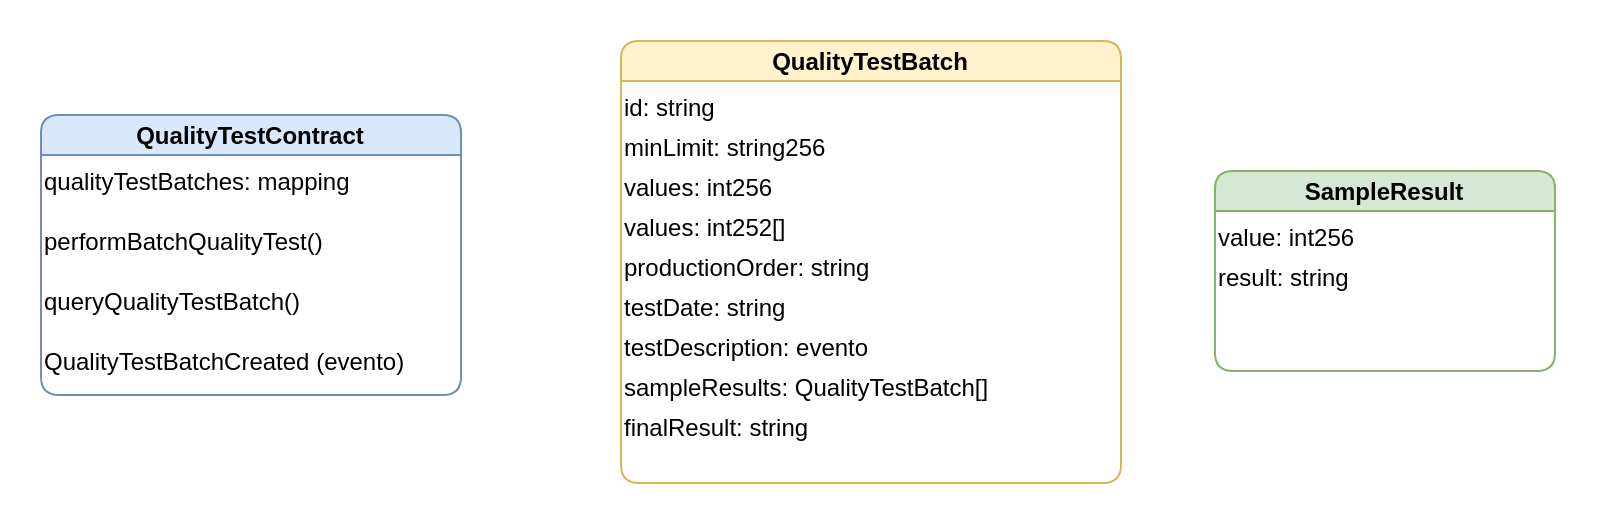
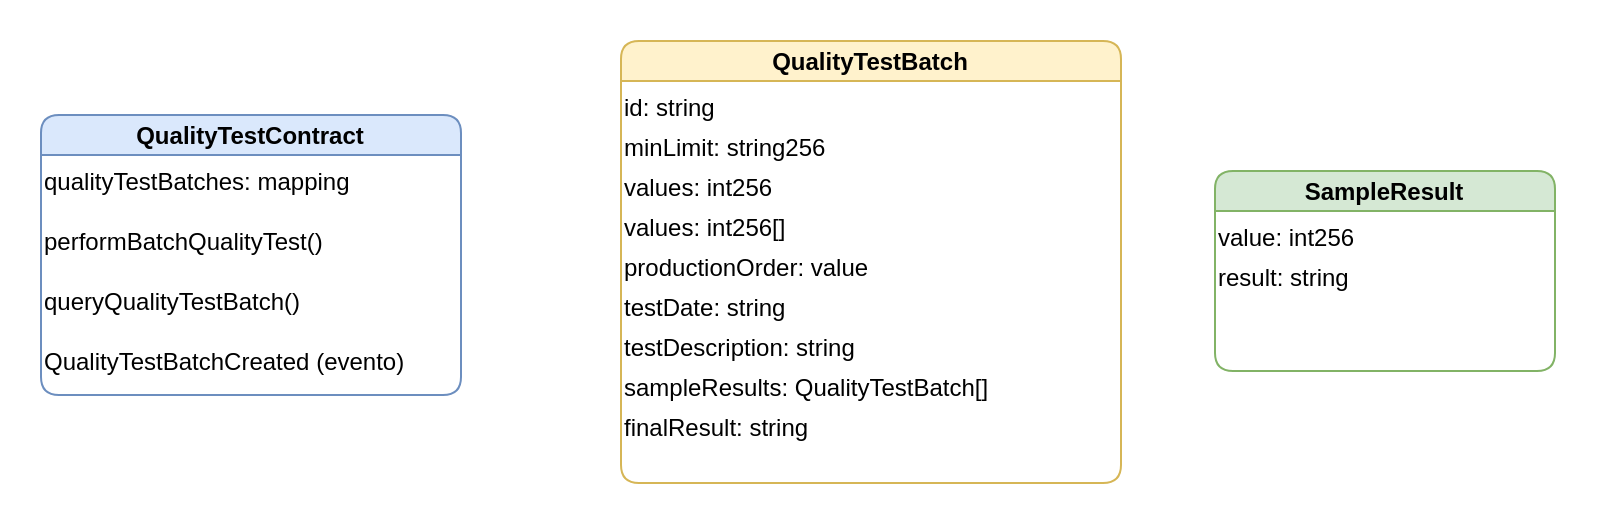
- <mxCell id="11" value="values: int252[]" style="text;html=1;strokeColor=none;align=left;verticalAlign=top;" parent="7" vertex="1"><mxGeometry y="80" width="250" height="20" as="geometry" /></mxCell>
+ <mxCell id="11" value="values: int256[]" style="text;html=1;strokeColor=none;align=left;verticalAlign=top;" parent="7" vertex="1"><mxGeometry y="80" width="250" height="20" as="geometry" /></mxCell>
- <mxCell id="12" value="productionOrder: string" style="text;html=1;strokeColor=none;align=left;verticalAlign=top;" parent="7" vertex="1"><mxGeometry y="100" width="250" height="20" as="geometry" /></mxCell>
+ <mxCell id="12" value="productionOrder: value" style="text;html=1;strokeColor=none;align=left;verticalAlign=top;" parent="7" vertex="1"><mxGeometry y="100" width="250" height="20" as="geometry" /></mxCell>
- <mxCell id="14" value="testDescription: evento" style="text;html=1;strokeColor=none;align=left;verticalAlign=top;" parent="7" vertex="1"><mxGeometry y="140" width="250" height="20" as="geometry" /></mxCell>
+ <mxCell id="14" value="testDescription: string" style="text;html=1;strokeColor=none;align=left;verticalAlign=top;" parent="7" vertex="1"><mxGeometry y="140" width="250" height="20" as="geometry" /></mxCell>
